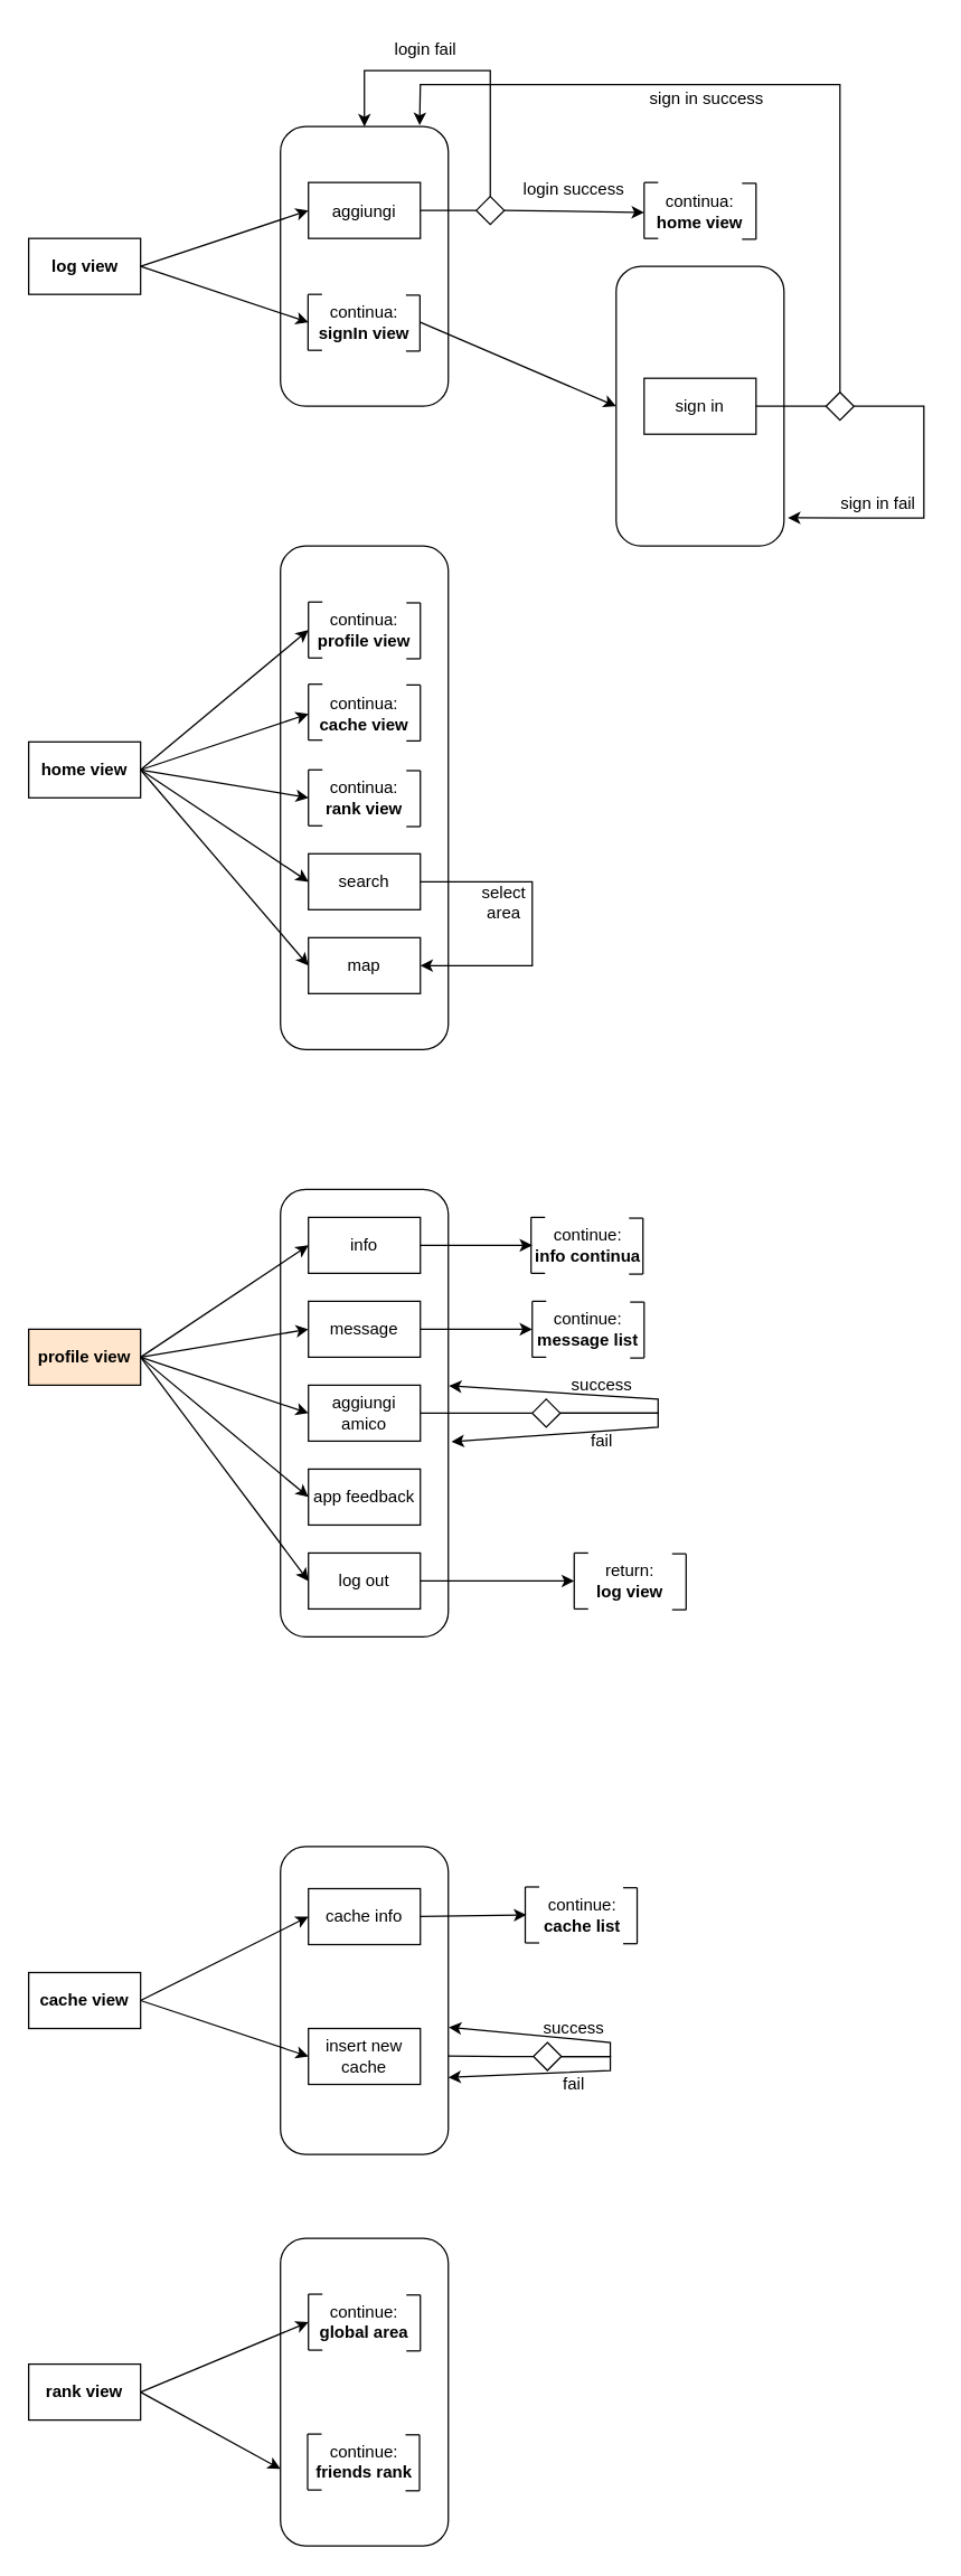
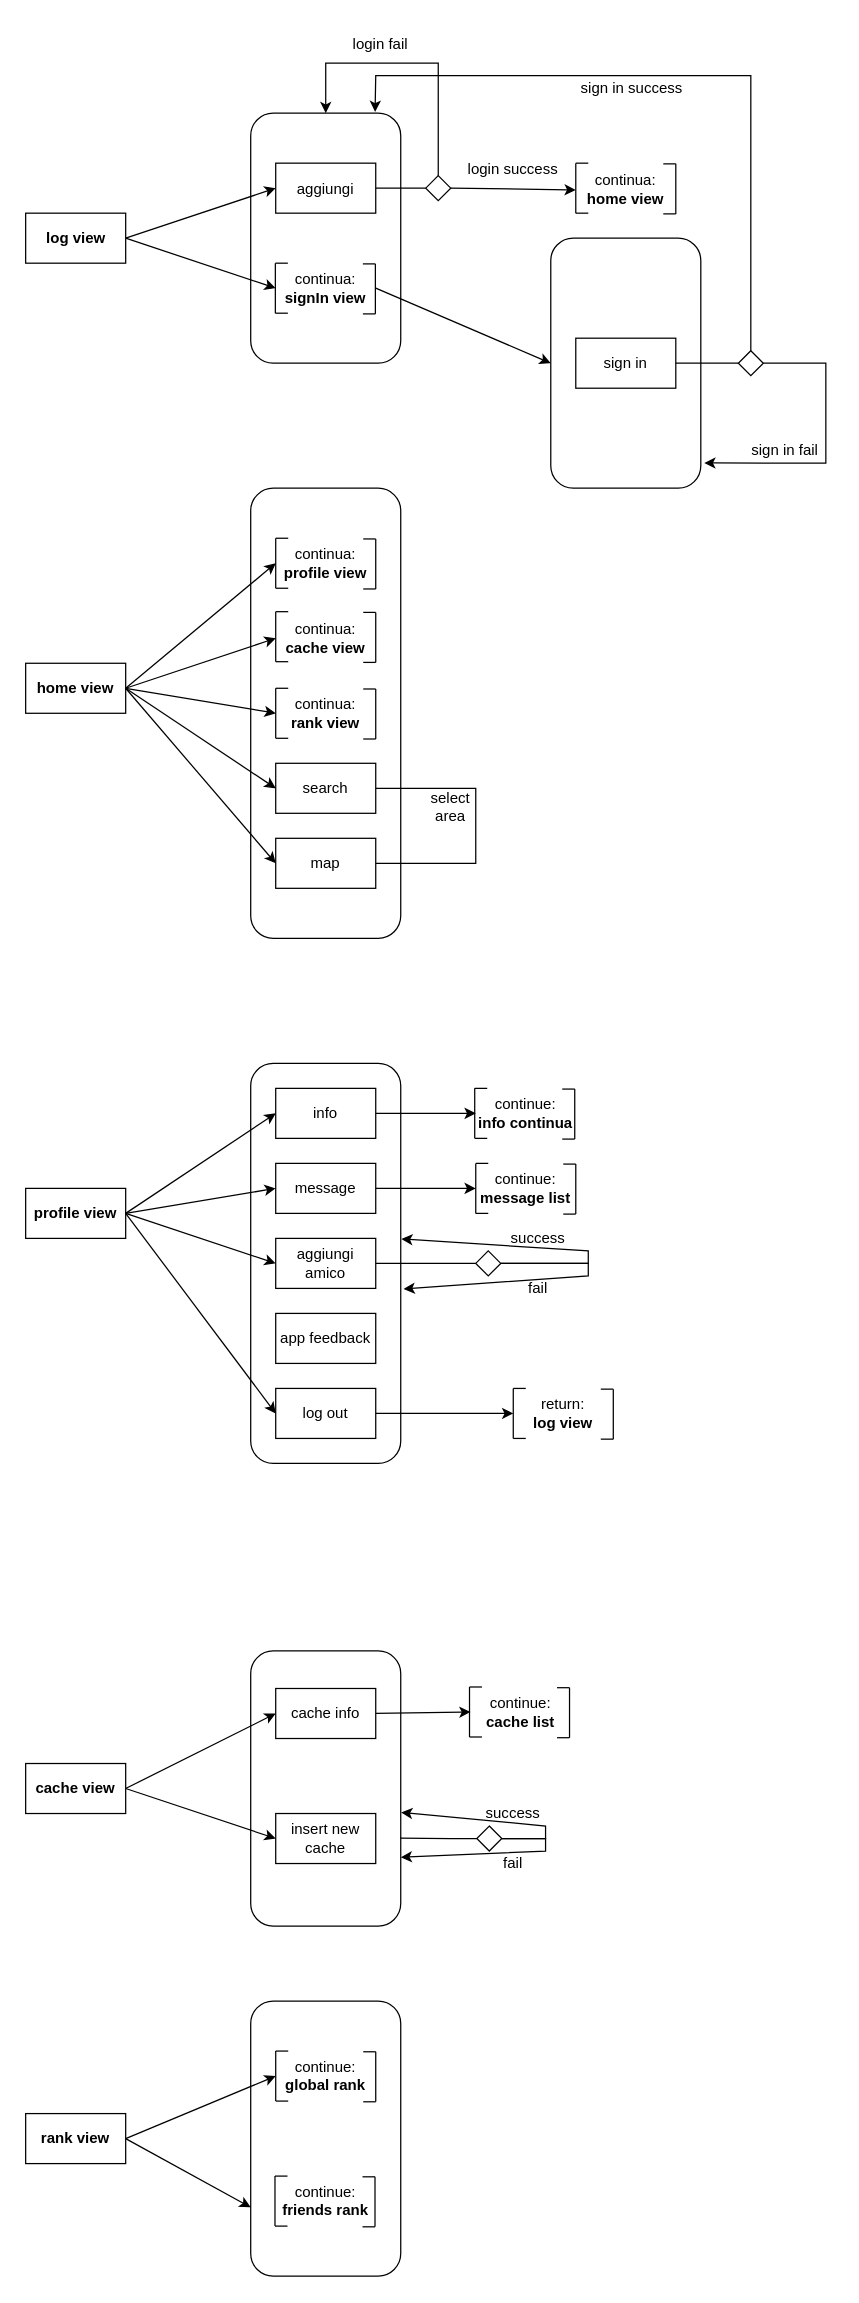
- <mxCell id="74" value="" style="endArrow=classic;html=1;rounded=0;exitX=1;exitY=0.5;exitDx=0;exitDy=0;entryX=1;entryY=0.5;entryDx=0;entryDy=0;" edge="1" parent="1" source="73" target="62"><mxGeometry width="50" height="50" relative="1" as="geometry"><mxPoint x="300" y="680" as="sourcePoint" /><mxPoint x="350" y="710" as="targetPoint" /><Array as="points"><mxPoint x="380" y="630" /><mxPoint x="380" y="690" /></Array></mxGeometry></mxCell>
+ <mxCell id="74" value="" style="endArrow=none;html=1;rounded=0;exitX=1;exitY=0.5;exitDx=0;exitDy=0;entryX=1;entryY=0.5;entryDx=0;entryDy=0;" edge="1" parent="1" source="73" target="62"><mxGeometry width="50" height="50" relative="1" as="geometry"><mxPoint x="300" y="680" as="sourcePoint" /><mxPoint x="350" y="710" as="targetPoint" /><Array as="points"><mxPoint x="380" y="630" /><mxPoint x="380" y="690" /></Array></mxGeometry></mxCell>
- <mxCell id="71" value="&lt;b style=&quot;border-color: var(--border-color);&quot;&gt;profile view&lt;/b&gt;" style="rounded=0;whiteSpace=wrap;html=1;fillColor=#ffe6cc;" vertex="1" parent="1"><mxGeometry x="20" y="950" width="80" height="40" as="geometry" /></mxCell>
+ <mxCell id="71" value="&lt;b style=&quot;border-color: var(--border-color);&quot;&gt;profile view&lt;/b&gt;" style="rounded=0;whiteSpace=wrap;html=1;" vertex="1" parent="1"><mxGeometry x="20" y="950" width="80" height="40" as="geometry" /></mxCell>
- <mxCell id="97" value="" style="endArrow=classic;html=1;rounded=0;exitX=1;exitY=0.5;exitDx=0;exitDy=0;entryX=0;entryY=0.5;entryDx=0;entryDy=0;" edge="1" parent="1" source="71" target="85"><mxGeometry width="50" height="50" relative="1" as="geometry"><mxPoint x="90" y="920" as="sourcePoint" /><mxPoint x="140" y="870" as="targetPoint" /></mxGeometry></mxCell>
- <mxCell id="161" value="continue:&lt;br&gt;&lt;b&gt;global area&lt;/b&gt;" style="text;html=1;strokeColor=none;fillColor=none;align=center;verticalAlign=middle;whiteSpace=wrap;rounded=0;" vertex="1" parent="1"><mxGeometry x="220" y="1640" width="80" height="40" as="geometry" /></mxCell>
+ <mxCell id="161" value="continue:&lt;br&gt;&lt;b&gt;global rank&lt;/b&gt;" style="text;html=1;strokeColor=none;fillColor=none;align=center;verticalAlign=middle;whiteSpace=wrap;rounded=0;" vertex="1" parent="1"><mxGeometry x="220" y="1640" width="80" height="40" as="geometry" /></mxCell>
